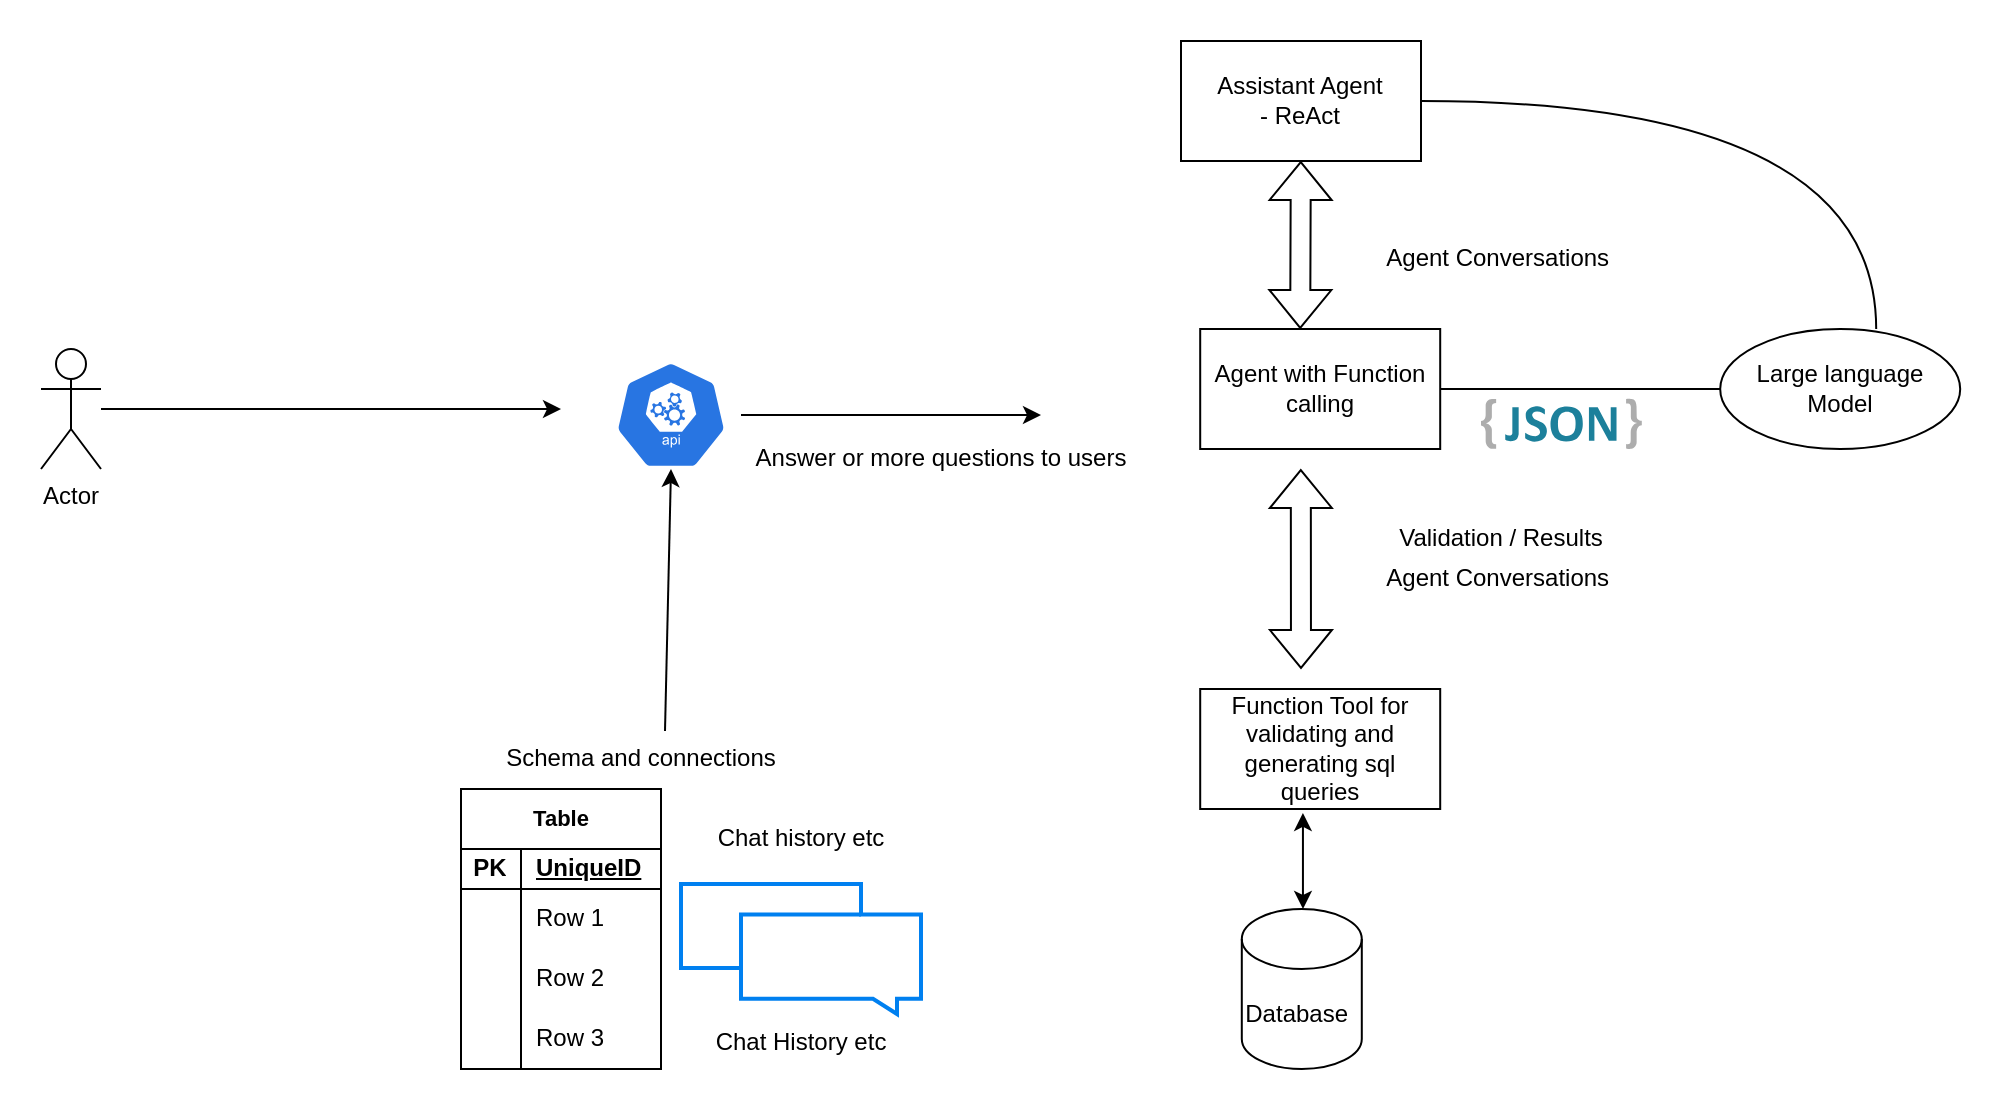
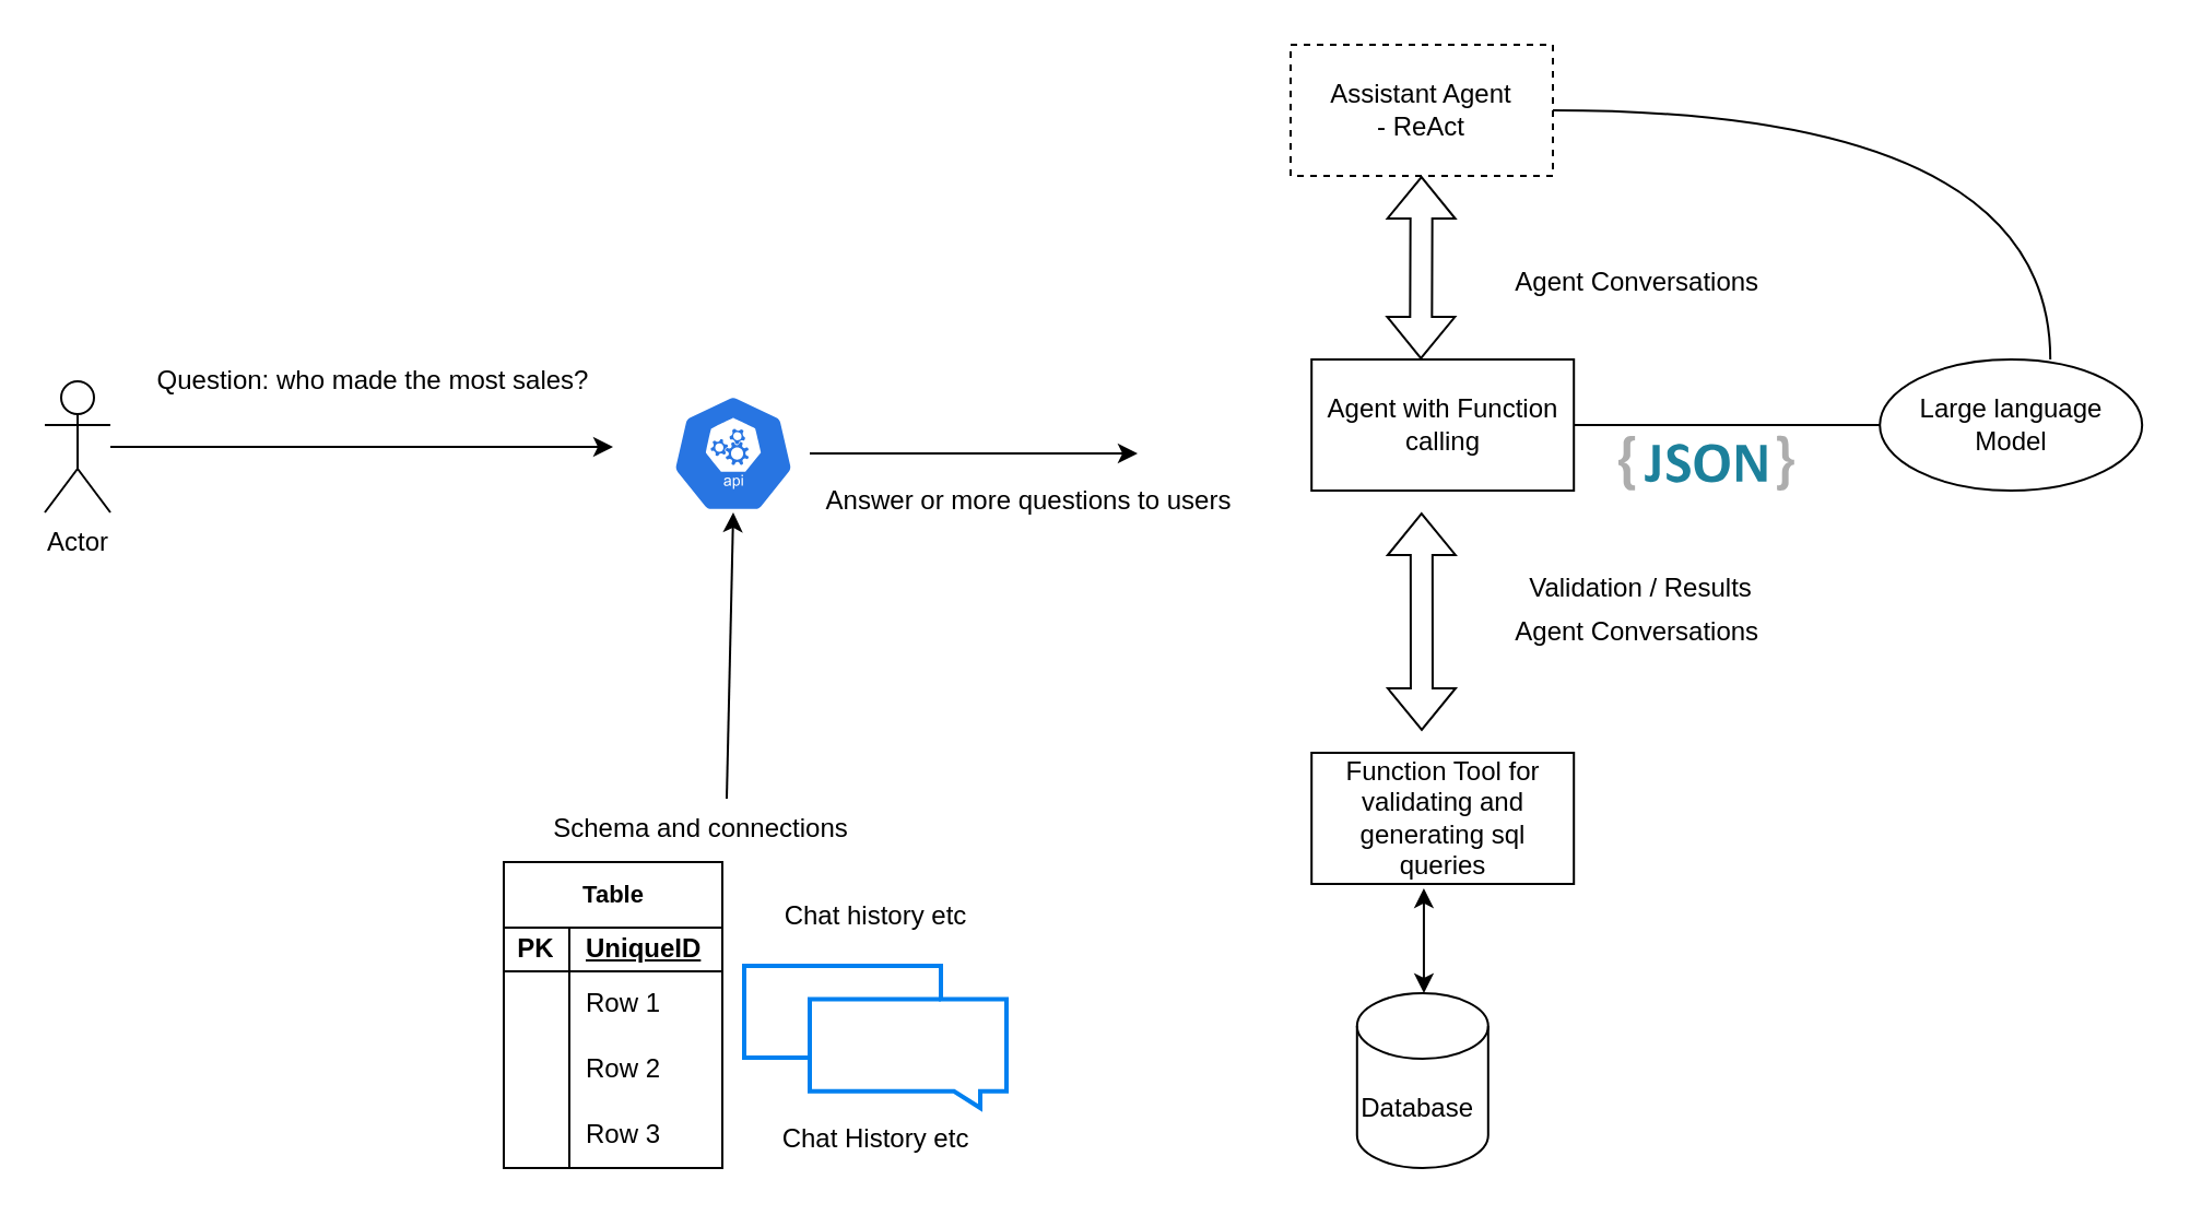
- <mxCell id="9" value="Assistant Agent&lt;br&gt;- ReAct" style="rounded=0;whiteSpace=wrap;html=1;" vertex="1" parent="1"><mxGeometry x="590" y="20" width="120" height="60" as="geometry" /></mxCell>
+ <mxCell id="9" value="Assistant Agent&lt;br&gt;- ReAct" style="rounded=0;whiteSpace=wrap;html=1;dashed=1;" vertex="1" parent="1"><mxGeometry x="590" y="20" width="120" height="60" as="geometry" /></mxCell>
+ <mxCell id="4" value="Question: who made the most sales?" style="text;html=1;align=center;verticalAlign=middle;resizable=0;points=[];autosize=1;strokeColor=none;fillColor=none;" vertex="1" parent="1"><mxGeometry x="60" y="159" width="220" height="30" as="geometry" /></mxCell>
